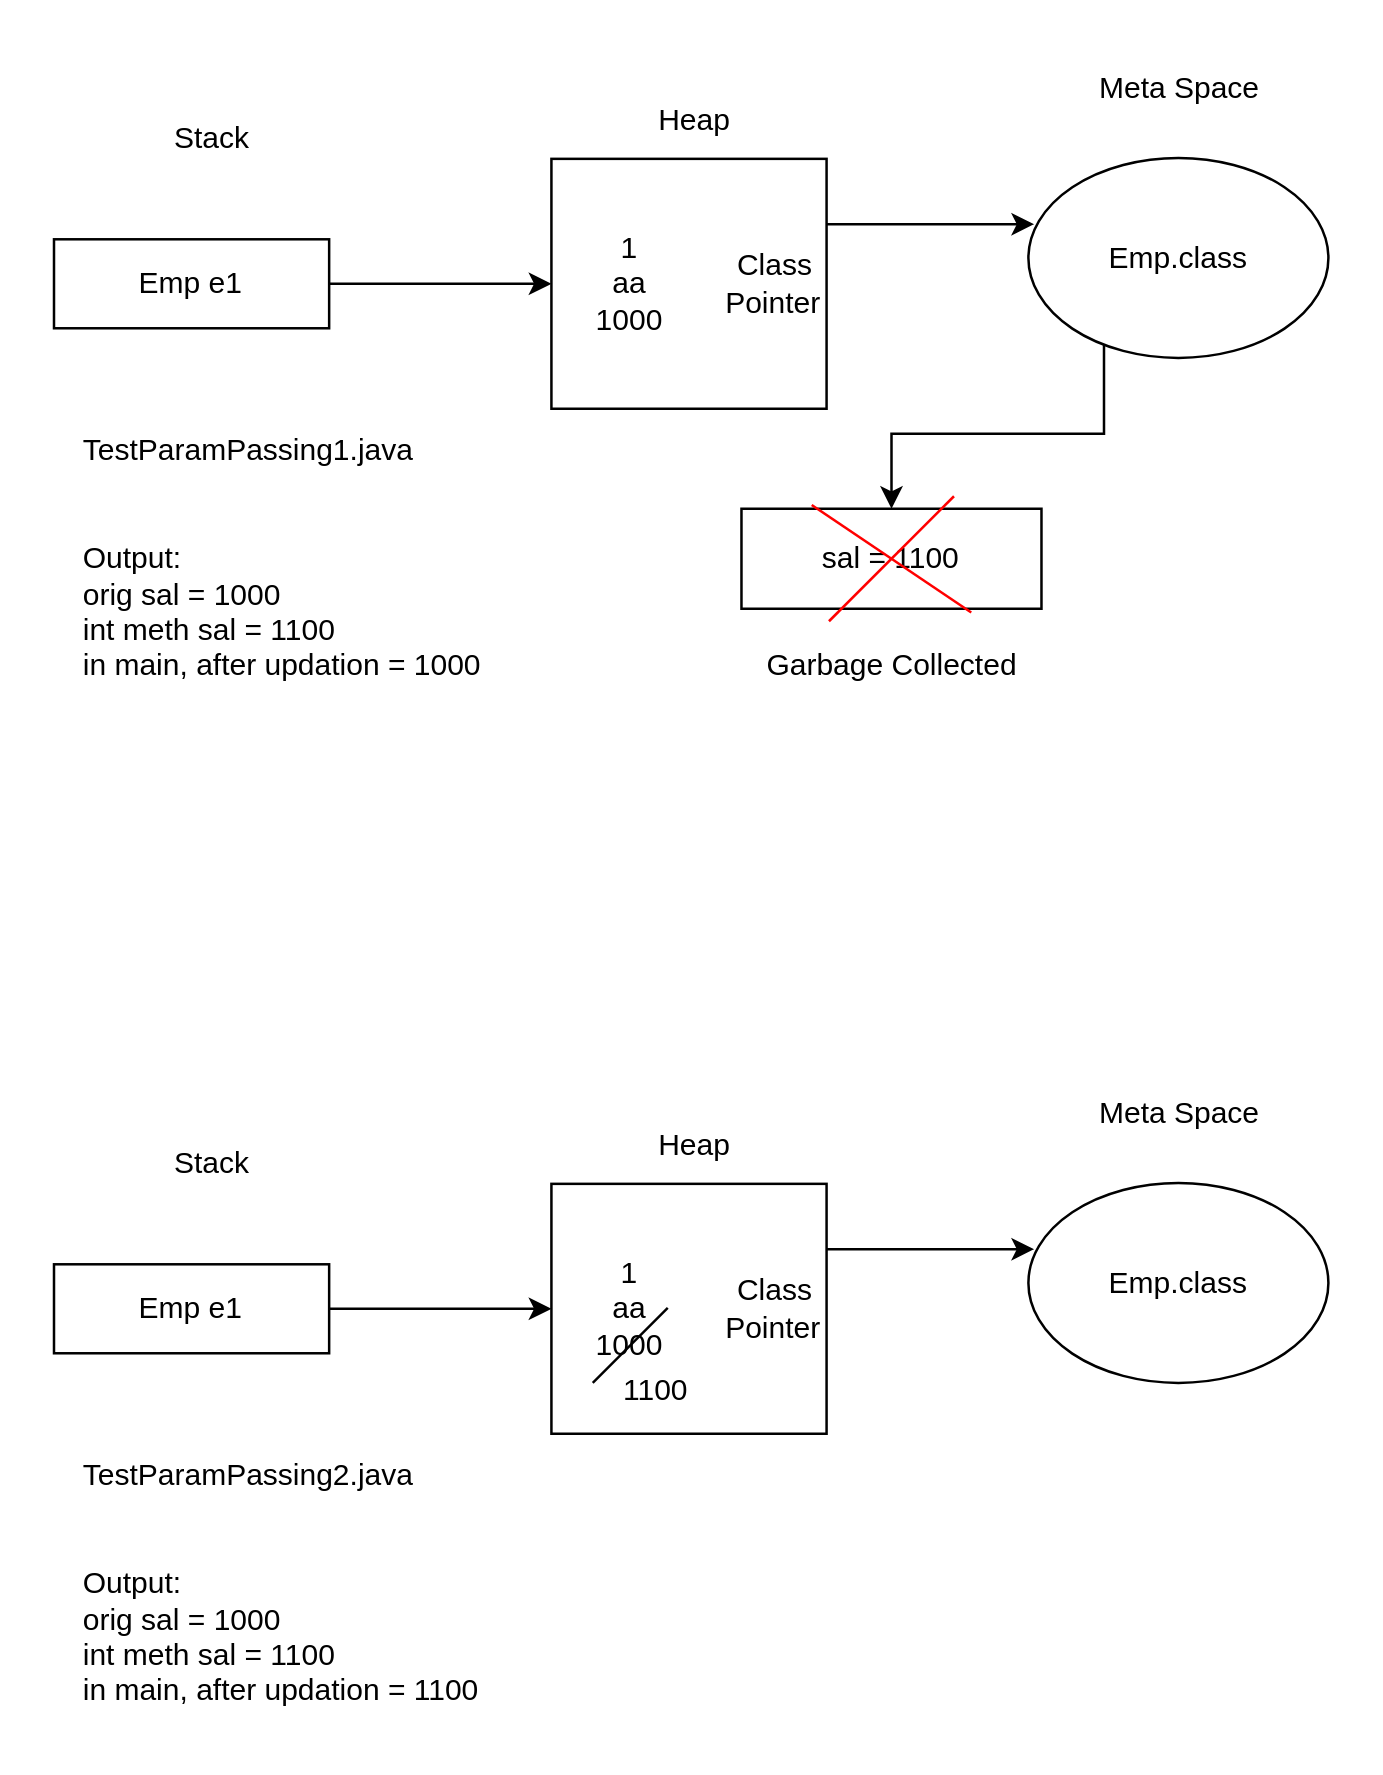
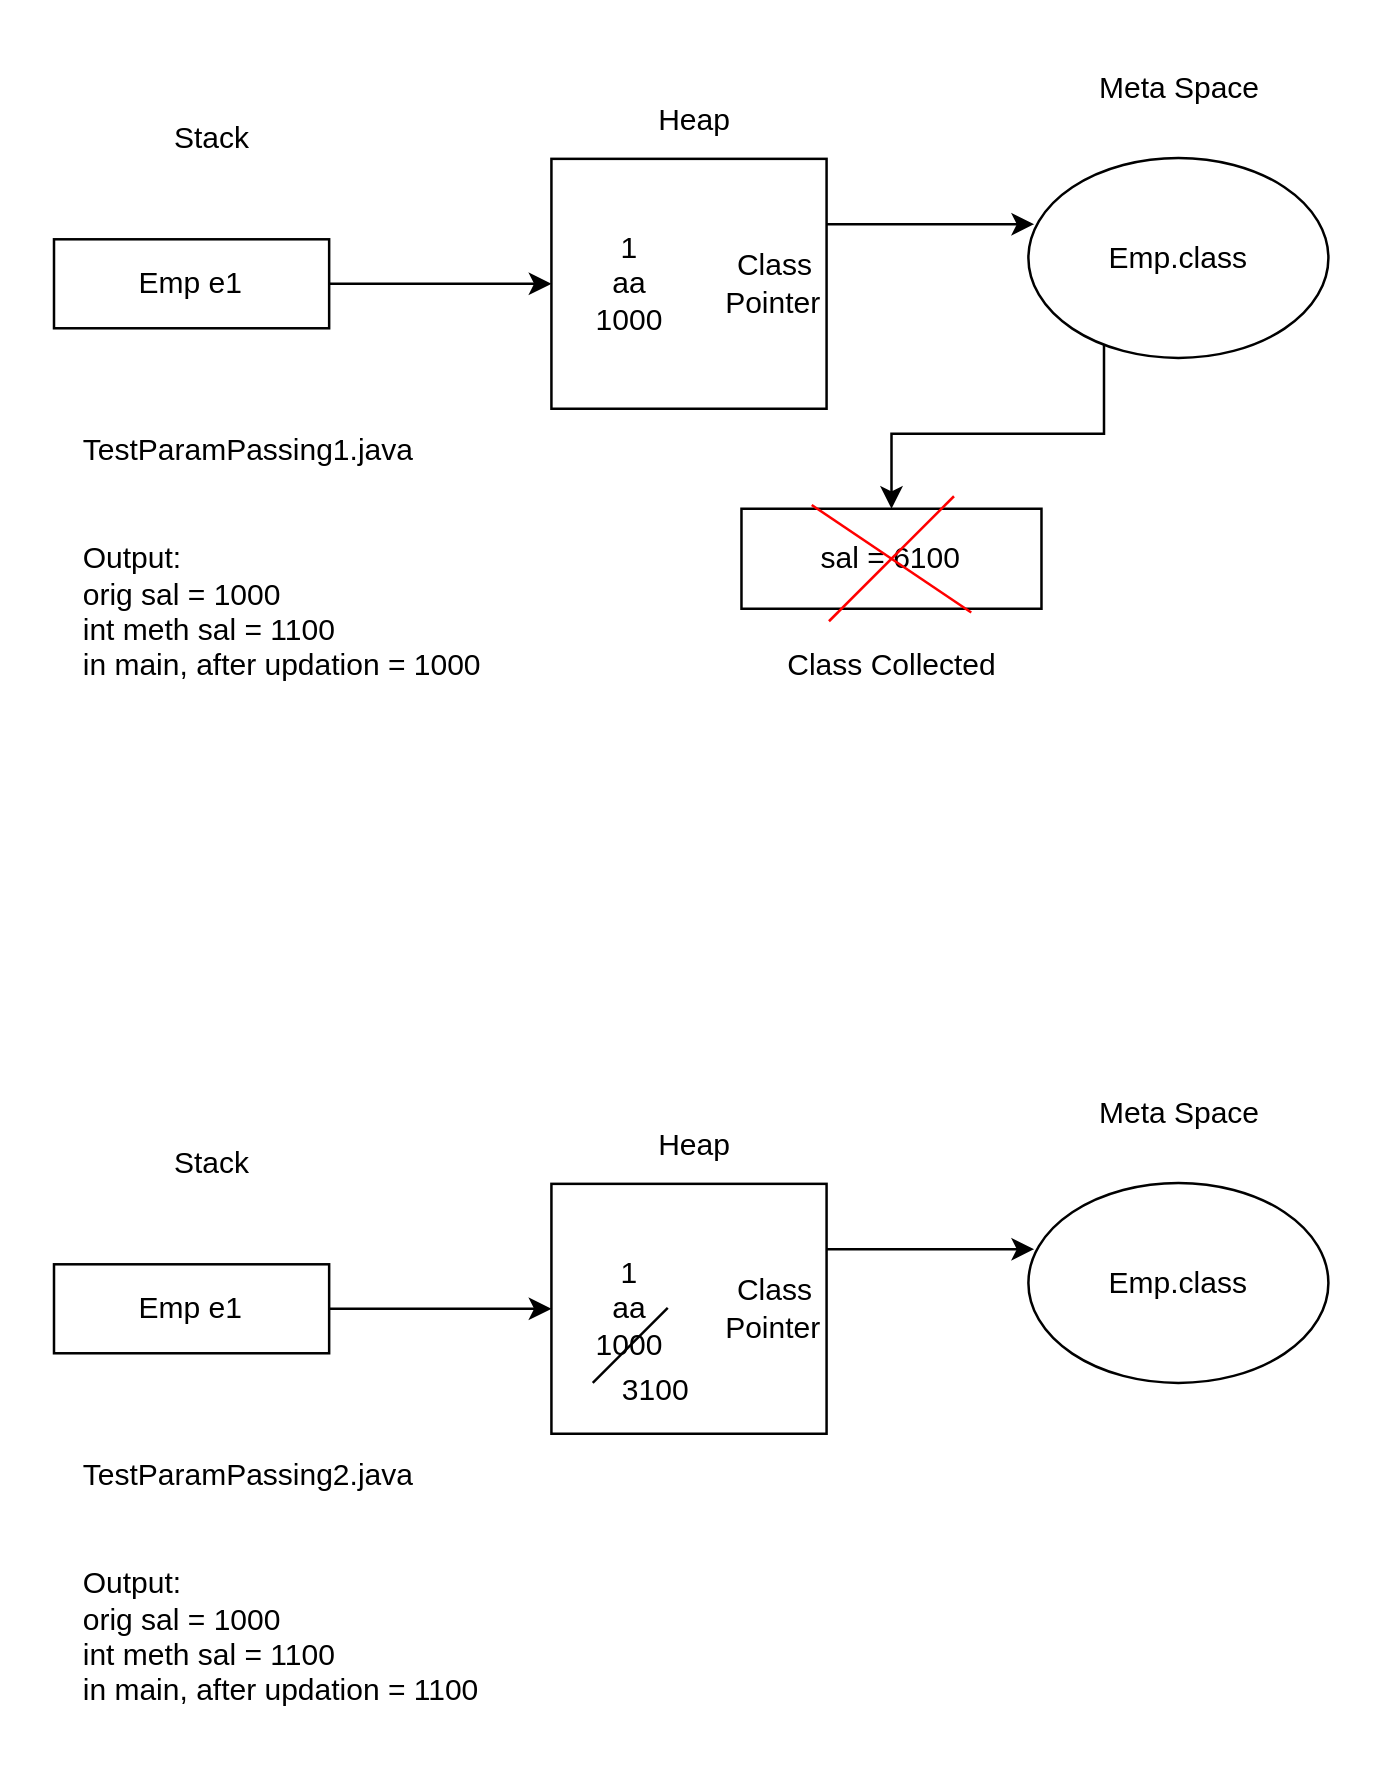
- <mxCell id="13" value="sal = 1100" style="whiteSpace=wrap;html=1;" vertex="1" parent="2"><mxGeometry x="274.995" y="183" width="120" height="40" as="geometry" /></mxCell>
+ <mxCell id="13" value="sal = 6100" style="whiteSpace=wrap;html=1;" vertex="1" parent="2"><mxGeometry x="274.995" y="183" width="120" height="40" as="geometry" /></mxCell>
- <mxCell id="16" value="Garbage Collected&lt;div&gt;&lt;br&gt;&lt;/div&gt;" style="text;html=1;align=center;verticalAlign=middle;resizable=0;points=[];autosize=1;strokeColor=none;fillColor=none;" vertex="1" parent="2"><mxGeometry x="274.995" y="233" width="120" height="40" as="geometry" /></mxCell>
+ <mxCell id="16" value="Class Collected&lt;div&gt;&lt;br&gt;&lt;/div&gt;" style="text;html=1;align=center;verticalAlign=middle;resizable=0;points=[];autosize=1;strokeColor=none;fillColor=none;" vertex="1" parent="2"><mxGeometry x="274.995" y="233" width="120" height="40" as="geometry" /></mxCell>
- <mxCell id="29" value="1100" style="text;html=1;align=center;verticalAlign=middle;whiteSpace=wrap;rounded=0;" vertex="1" parent="1"><mxGeometry x="232.01" y="540.81" width="60" height="30" as="geometry" /></mxCell>
+ <mxCell id="29" value="3100" style="text;html=1;align=center;verticalAlign=middle;whiteSpace=wrap;rounded=0;" vertex="1" parent="1"><mxGeometry x="232.01" y="540.81" width="60" height="30" as="geometry" /></mxCell>
